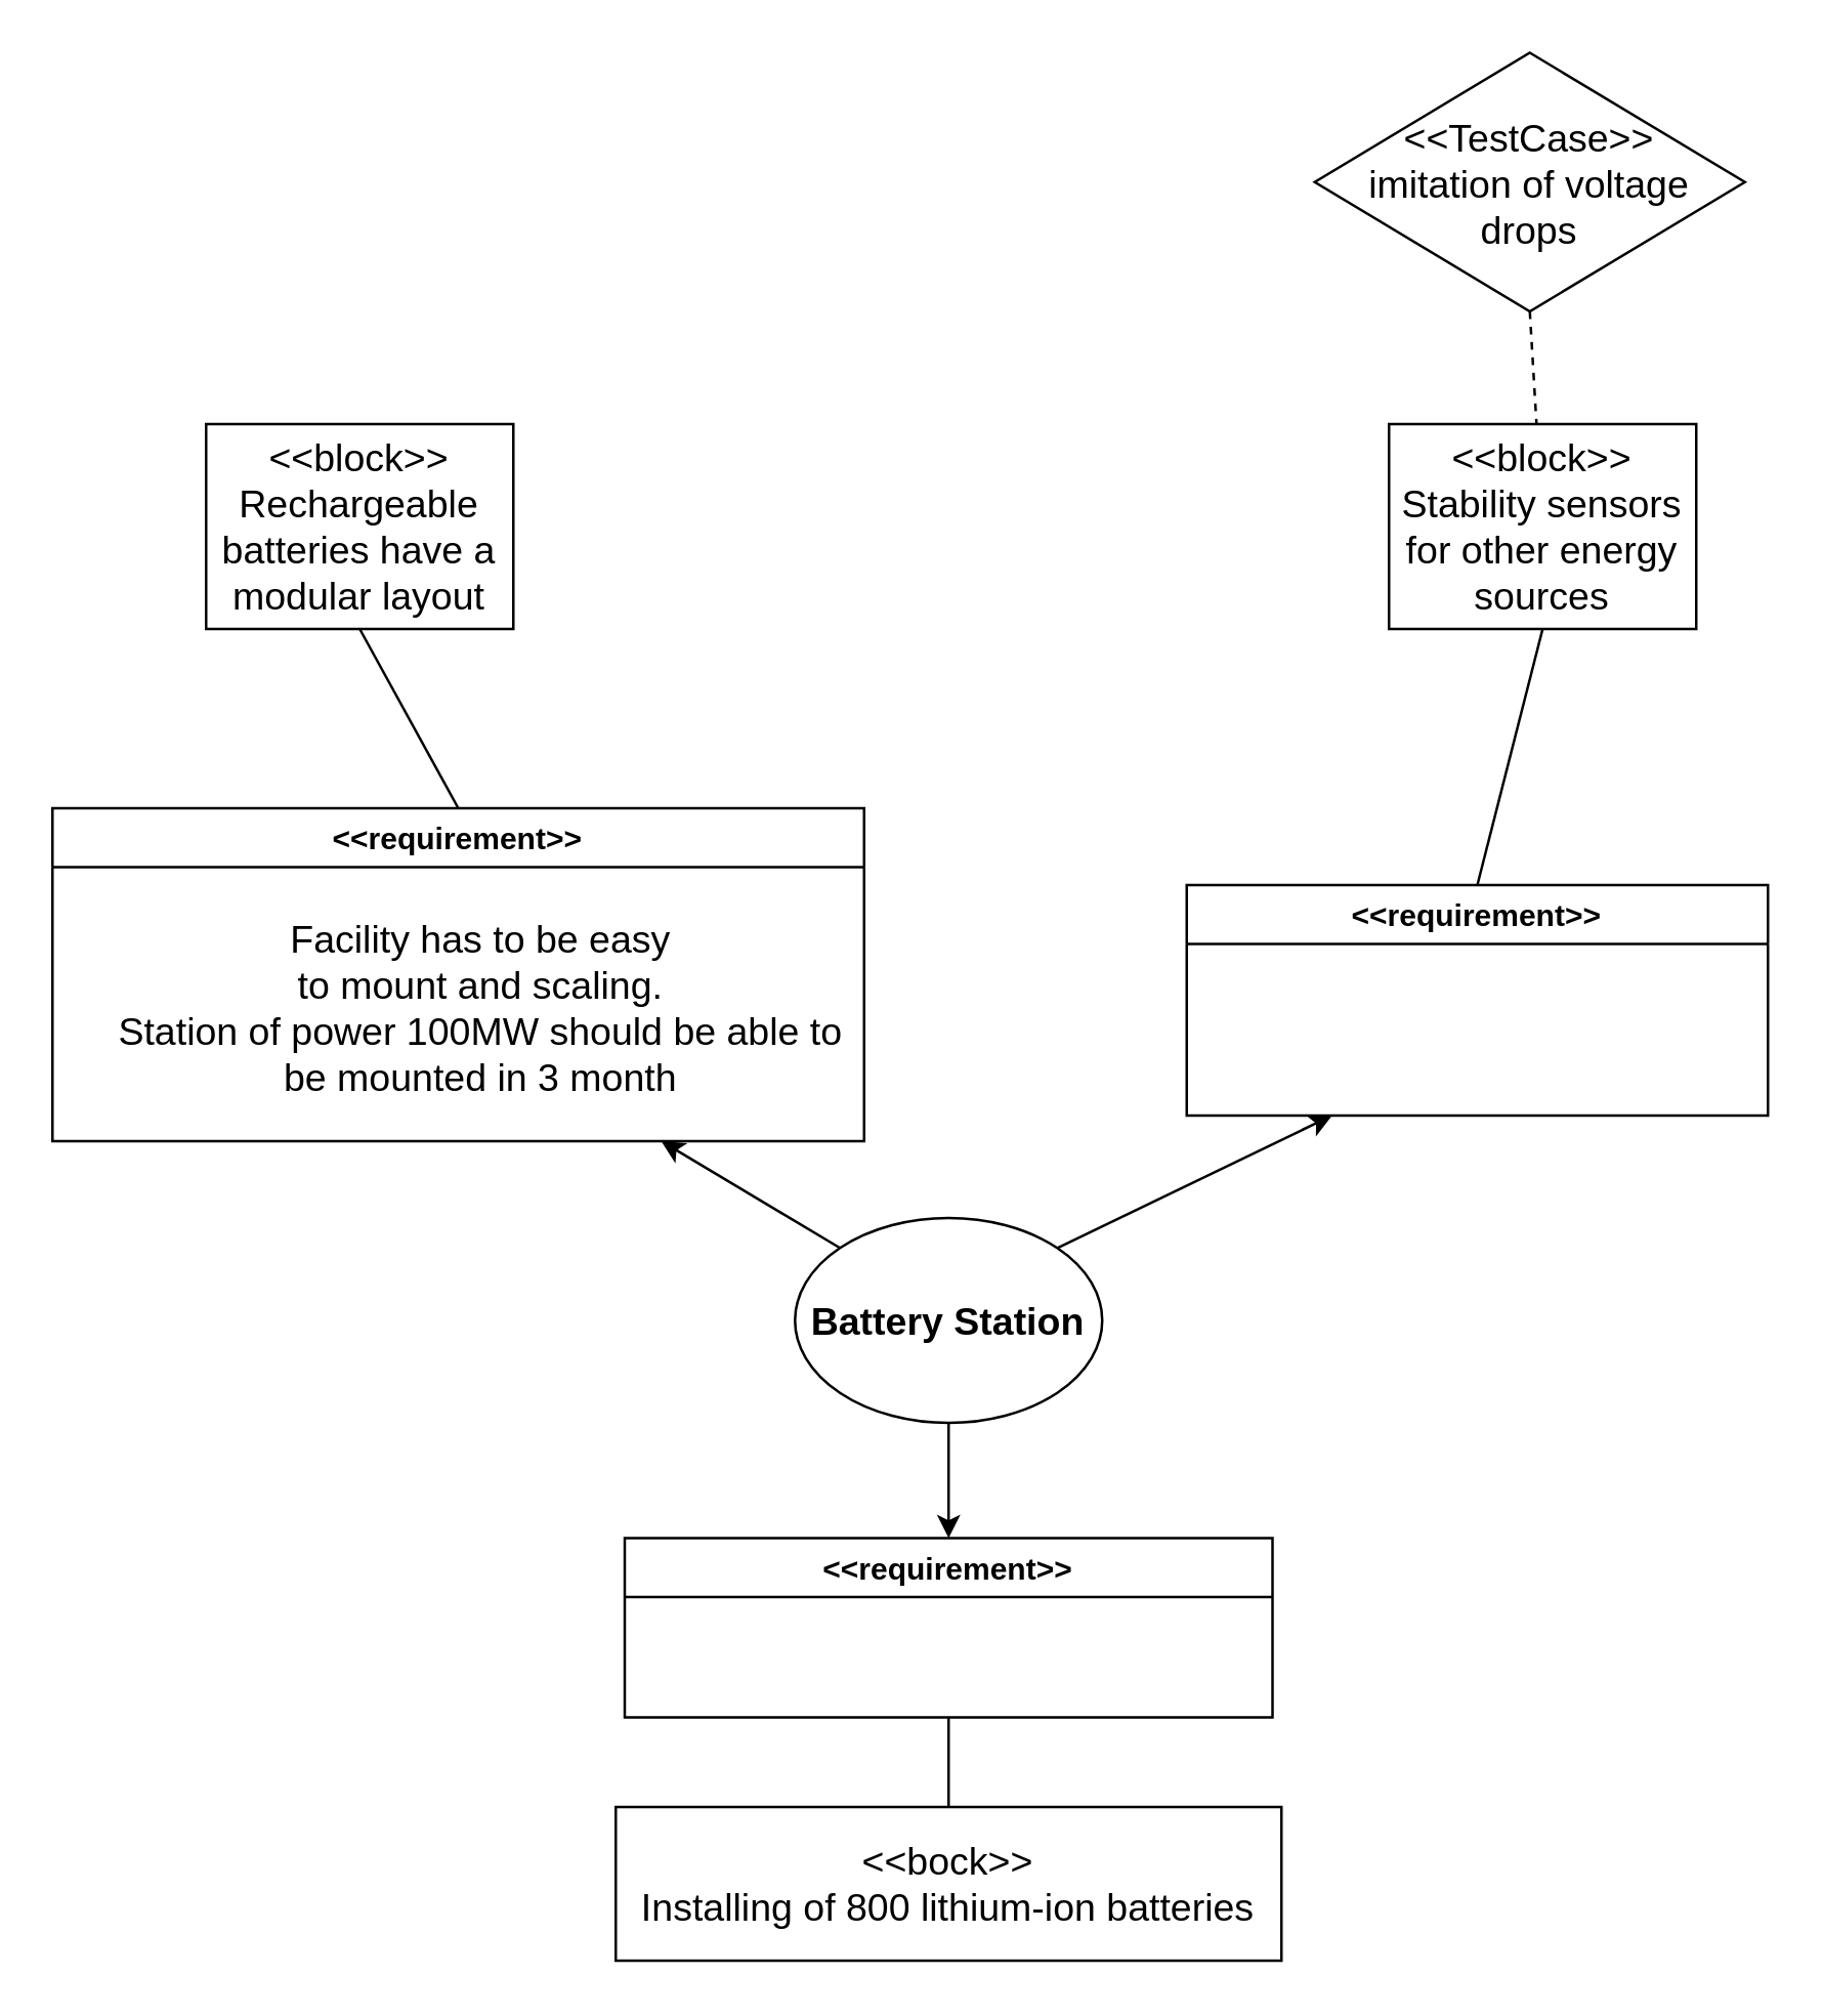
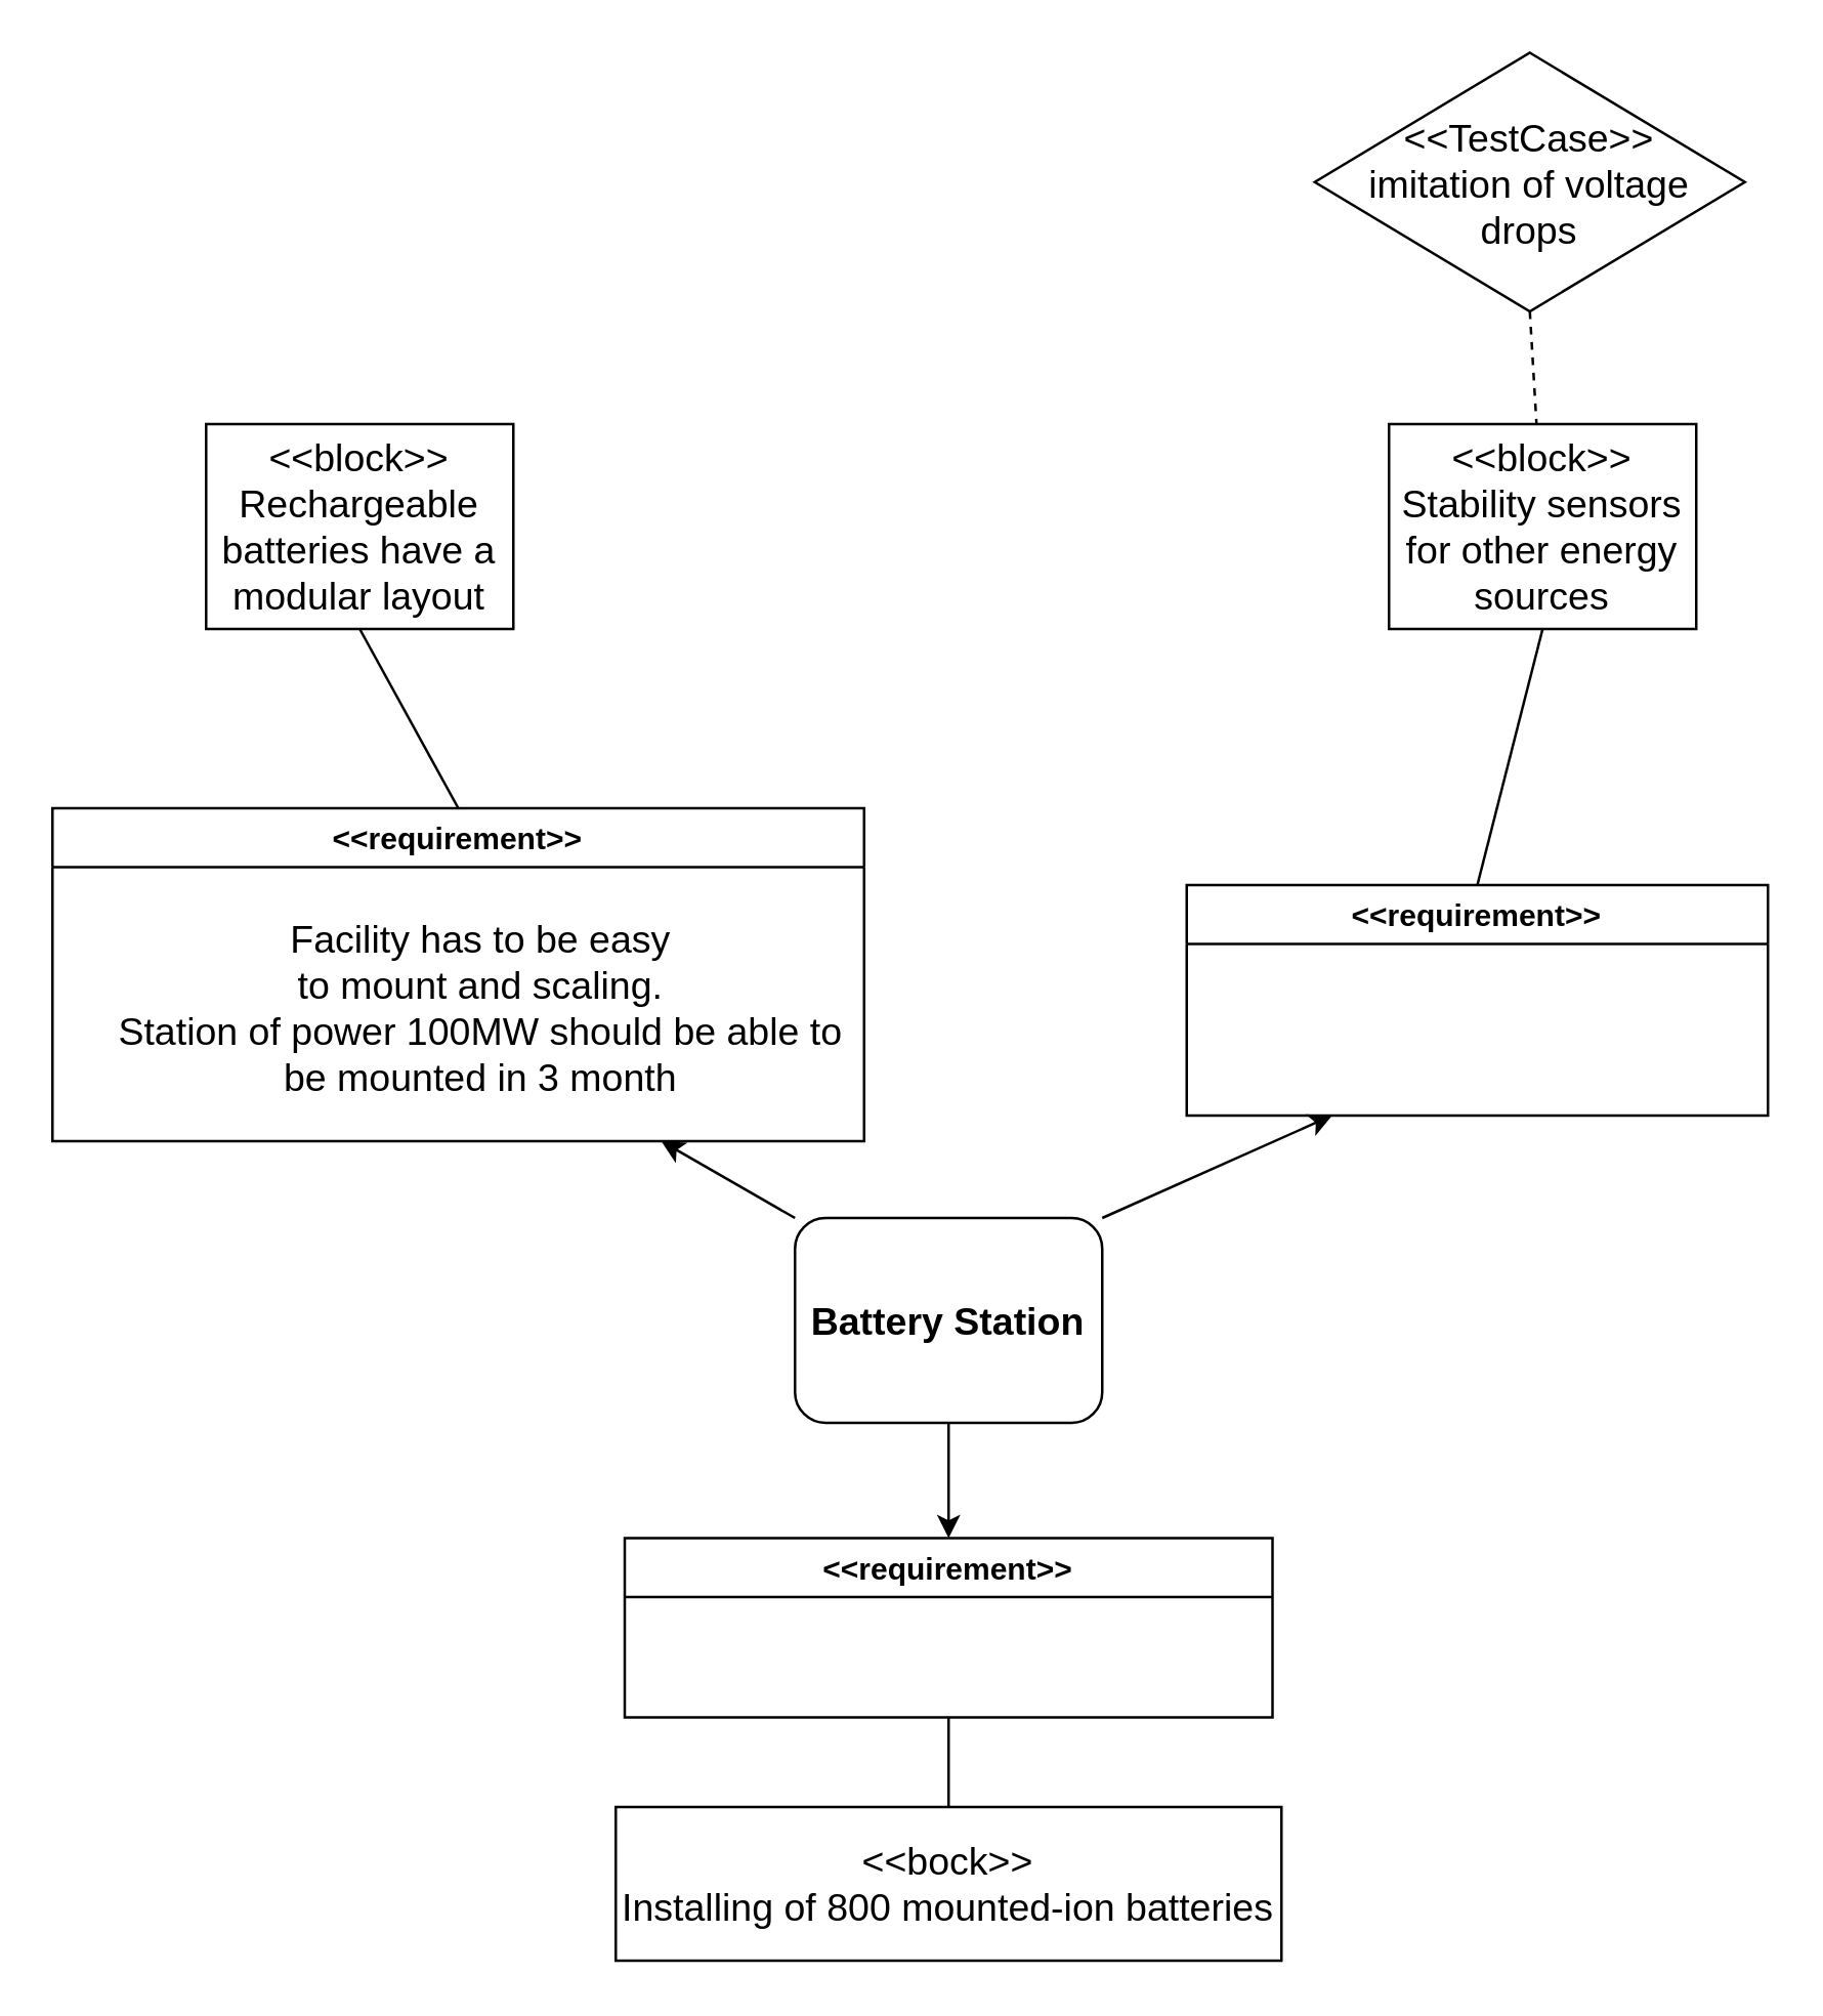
- <mxCell id="2" value="Battery Station" style="ellipse;whiteSpace=wrap;html=1;fontStyle=1;fontSize=15;" vertex="1" parent="1"><mxGeometry x="310" y="475" width="120" height="80" as="geometry" /></mxCell>
+ <mxCell id="2" value="Battery Station" style="whiteSpace=wrap;html=1;fontStyle=1;fontSize=15;rounded=1;" vertex="1" parent="1"><mxGeometry x="310" y="475" width="120" height="80" as="geometry" /></mxCell>
- <mxCell id="16" value="&amp;lt;&amp;lt;bock&amp;gt;&amp;gt;&lt;br&gt;Installing of 800 lithium-ion batteries" style="rounded=0;whiteSpace=wrap;html=1;fontSize=15;align=center;" vertex="1" parent="1"><mxGeometry x="240" y="705" width="260" height="60" as="geometry" /></mxCell>
+ <mxCell id="16" value="&amp;lt;&amp;lt;bock&amp;gt;&amp;gt;&lt;br&gt;Installing of 800 mounted-ion batteries" style="rounded=0;whiteSpace=wrap;html=1;fontSize=15;align=center;" vertex="1" parent="1"><mxGeometry x="240" y="705" width="260" height="60" as="geometry" /></mxCell>
